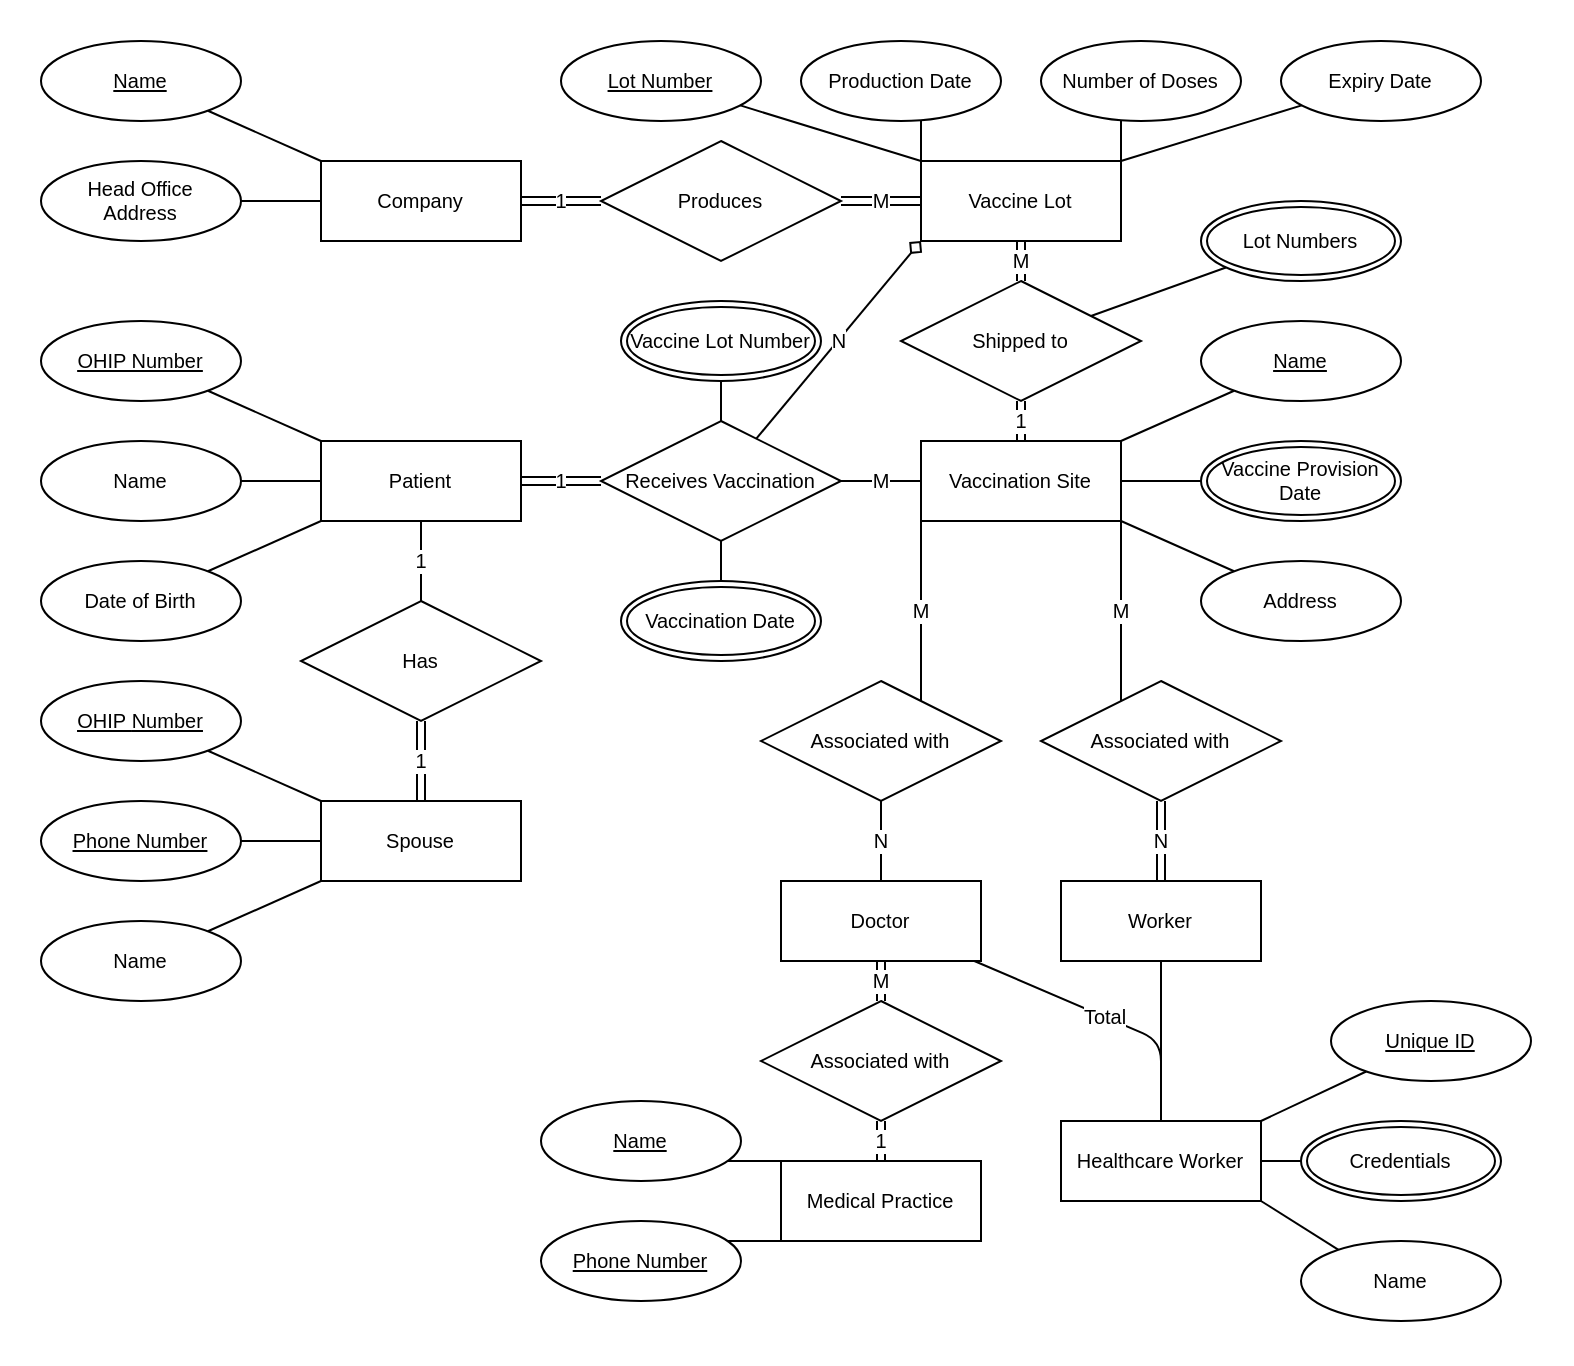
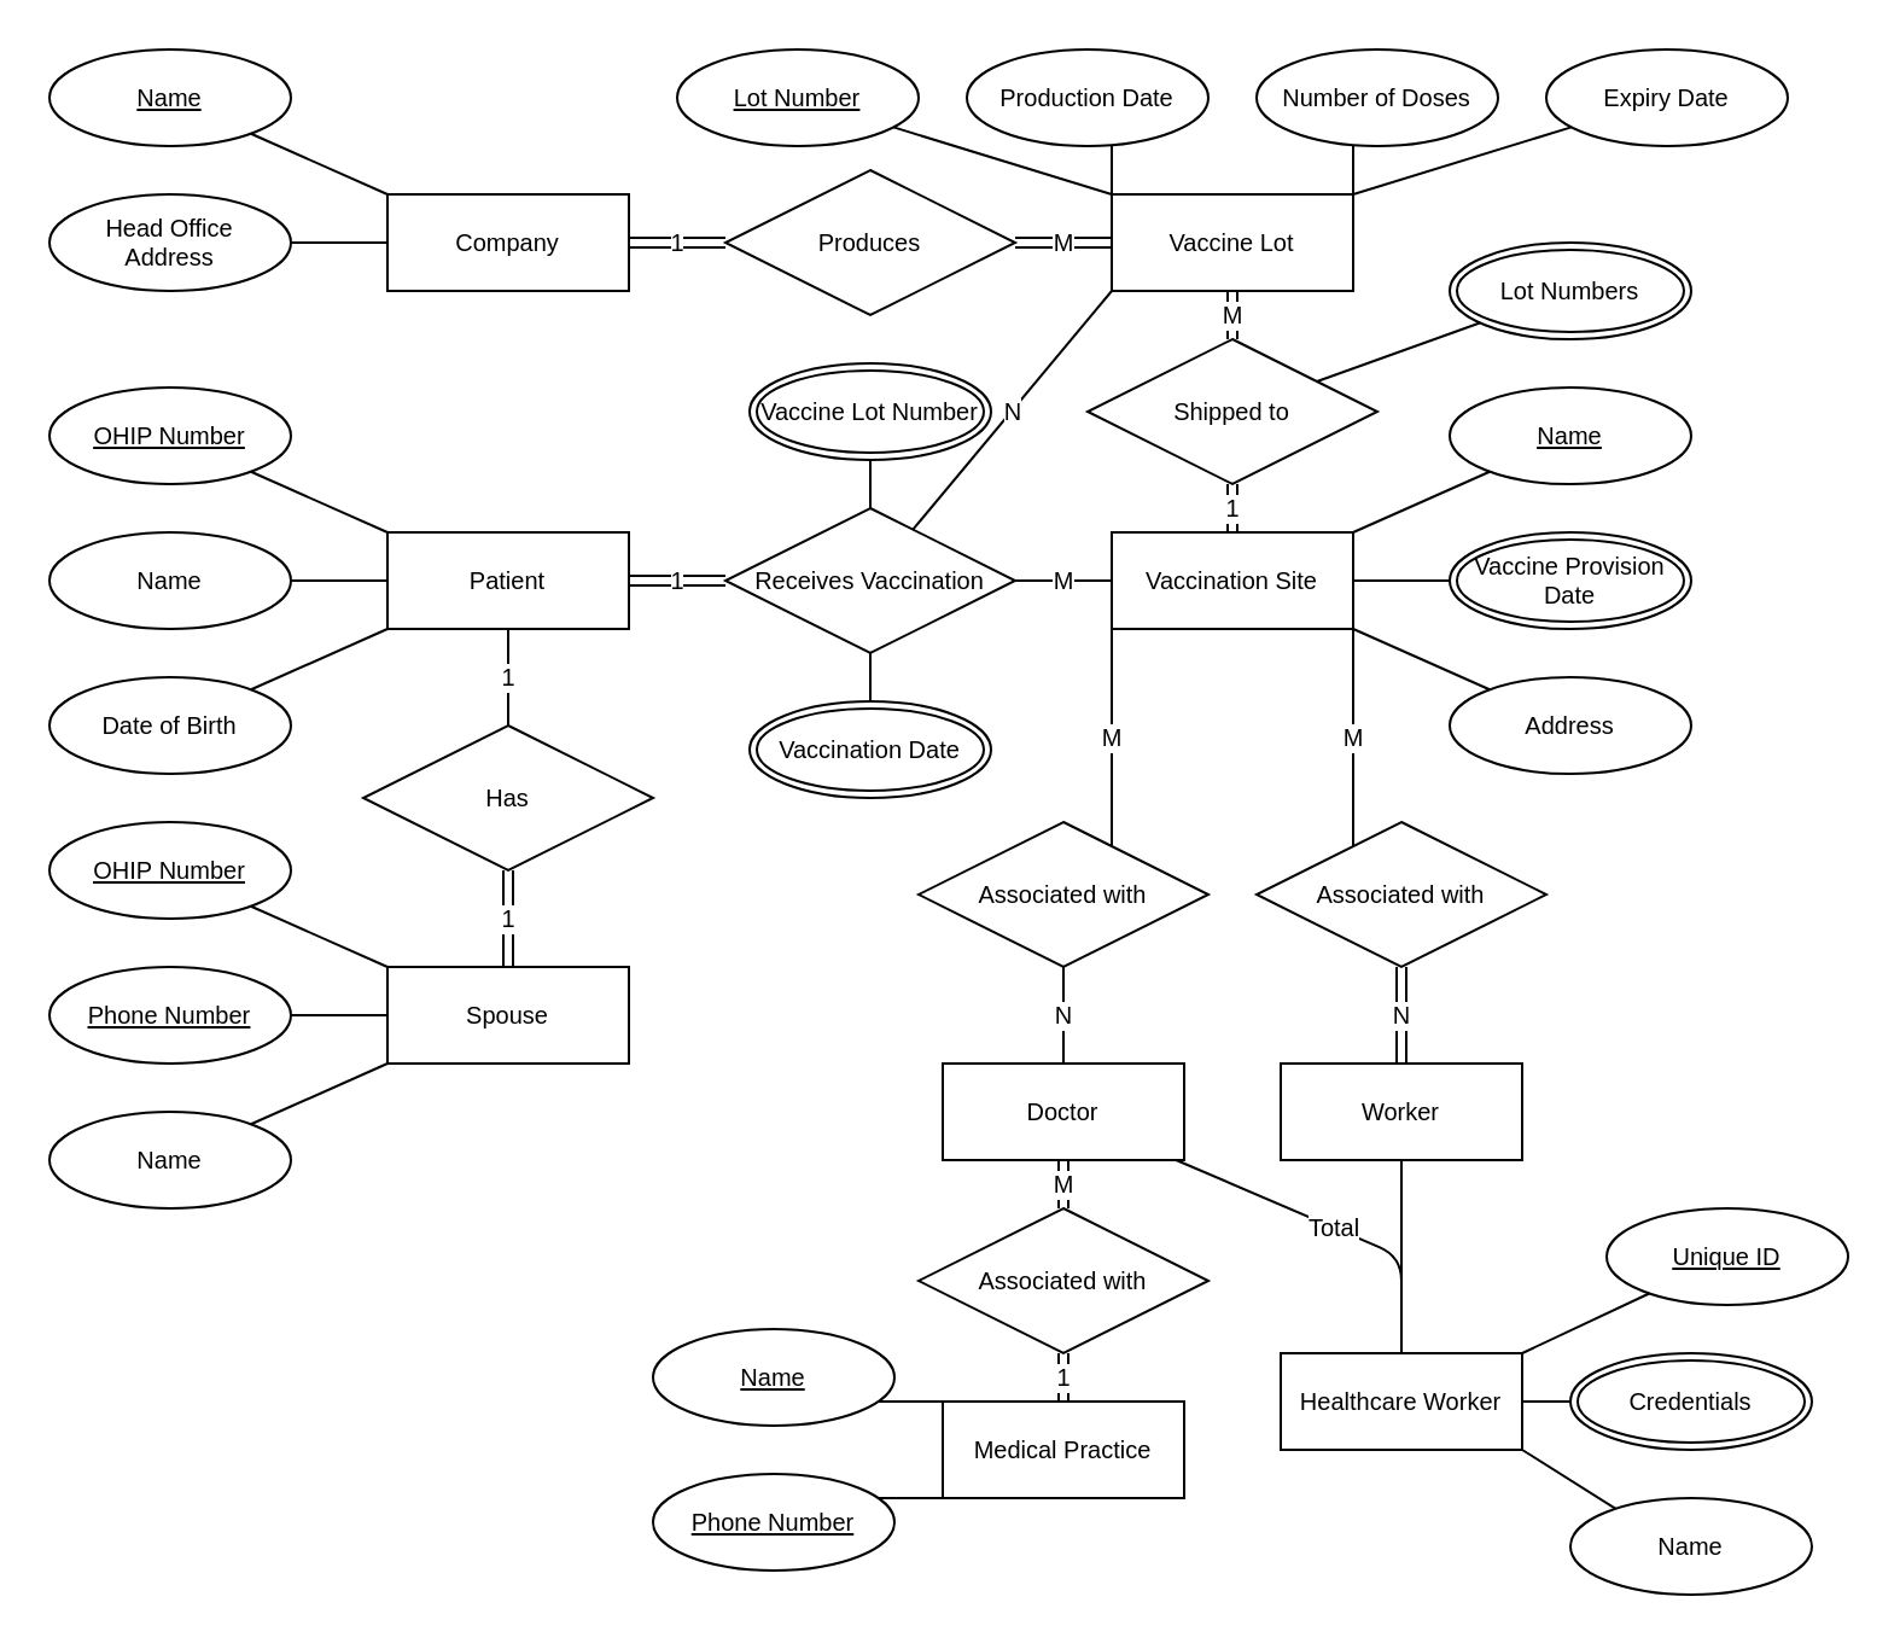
- <mxCell id="42" value="N" style="edgeStyle=none;html=1;fontFamily=Helvetica;fontSize=10;fontColor=default;endArrow=diamond;endFill=0;noEdgeStyle=1;orthogonal=1;" edge="1" parent="1" source="43" target="73"><mxGeometry relative="1" as="geometry"><mxPoint x="1060" y="462.4" as="targetPoint" /><Array as="points" /></mxGeometry></mxCell>
+ <mxCell id="42" value="N" style="edgeStyle=none;html=1;fontFamily=Helvetica;fontSize=10;fontColor=default;endArrow=none;endFill=0;noEdgeStyle=1;orthogonal=1;" edge="1" parent="1" source="43" target="73"><mxGeometry relative="1" as="geometry"><mxPoint x="1060" y="462.4" as="targetPoint" /><Array as="points" /></mxGeometry></mxCell>
